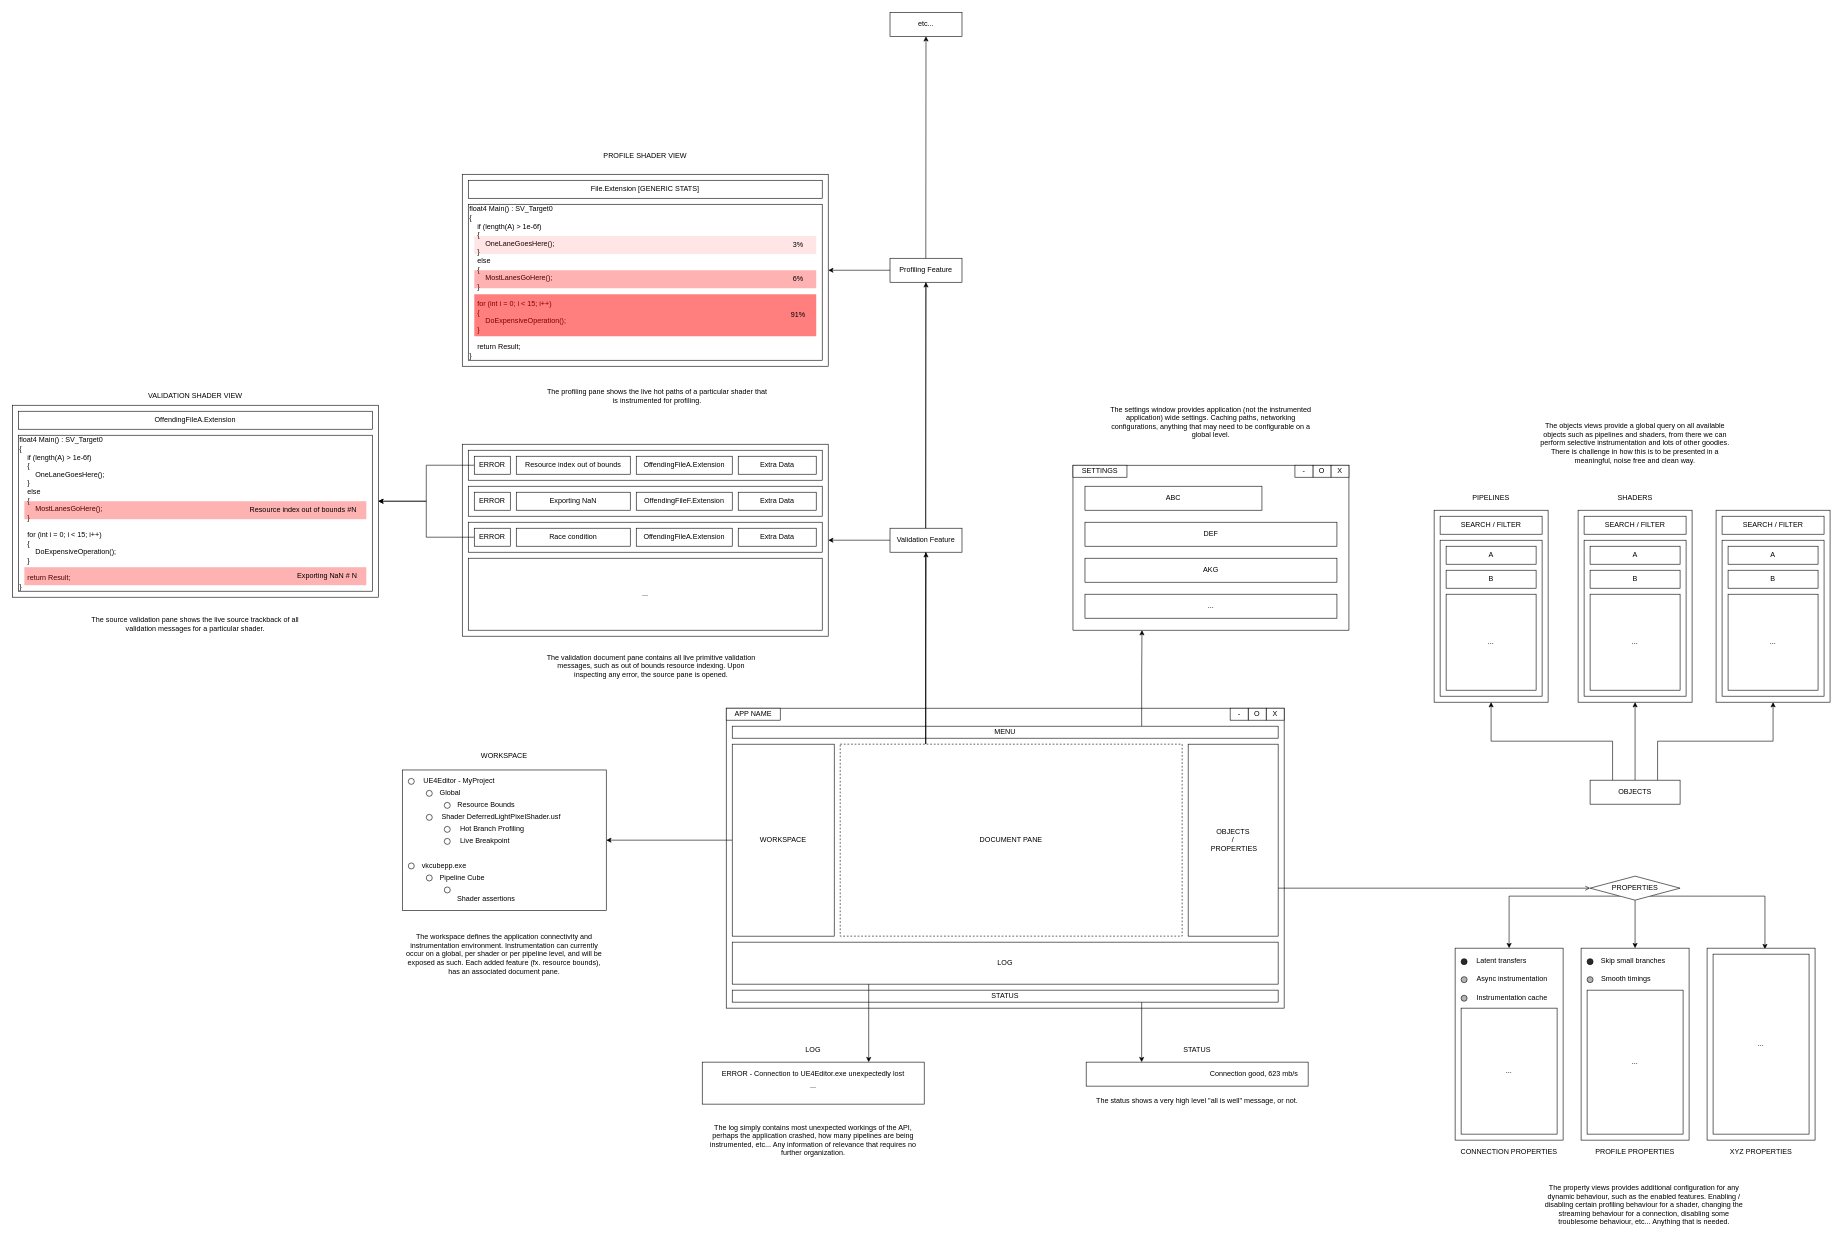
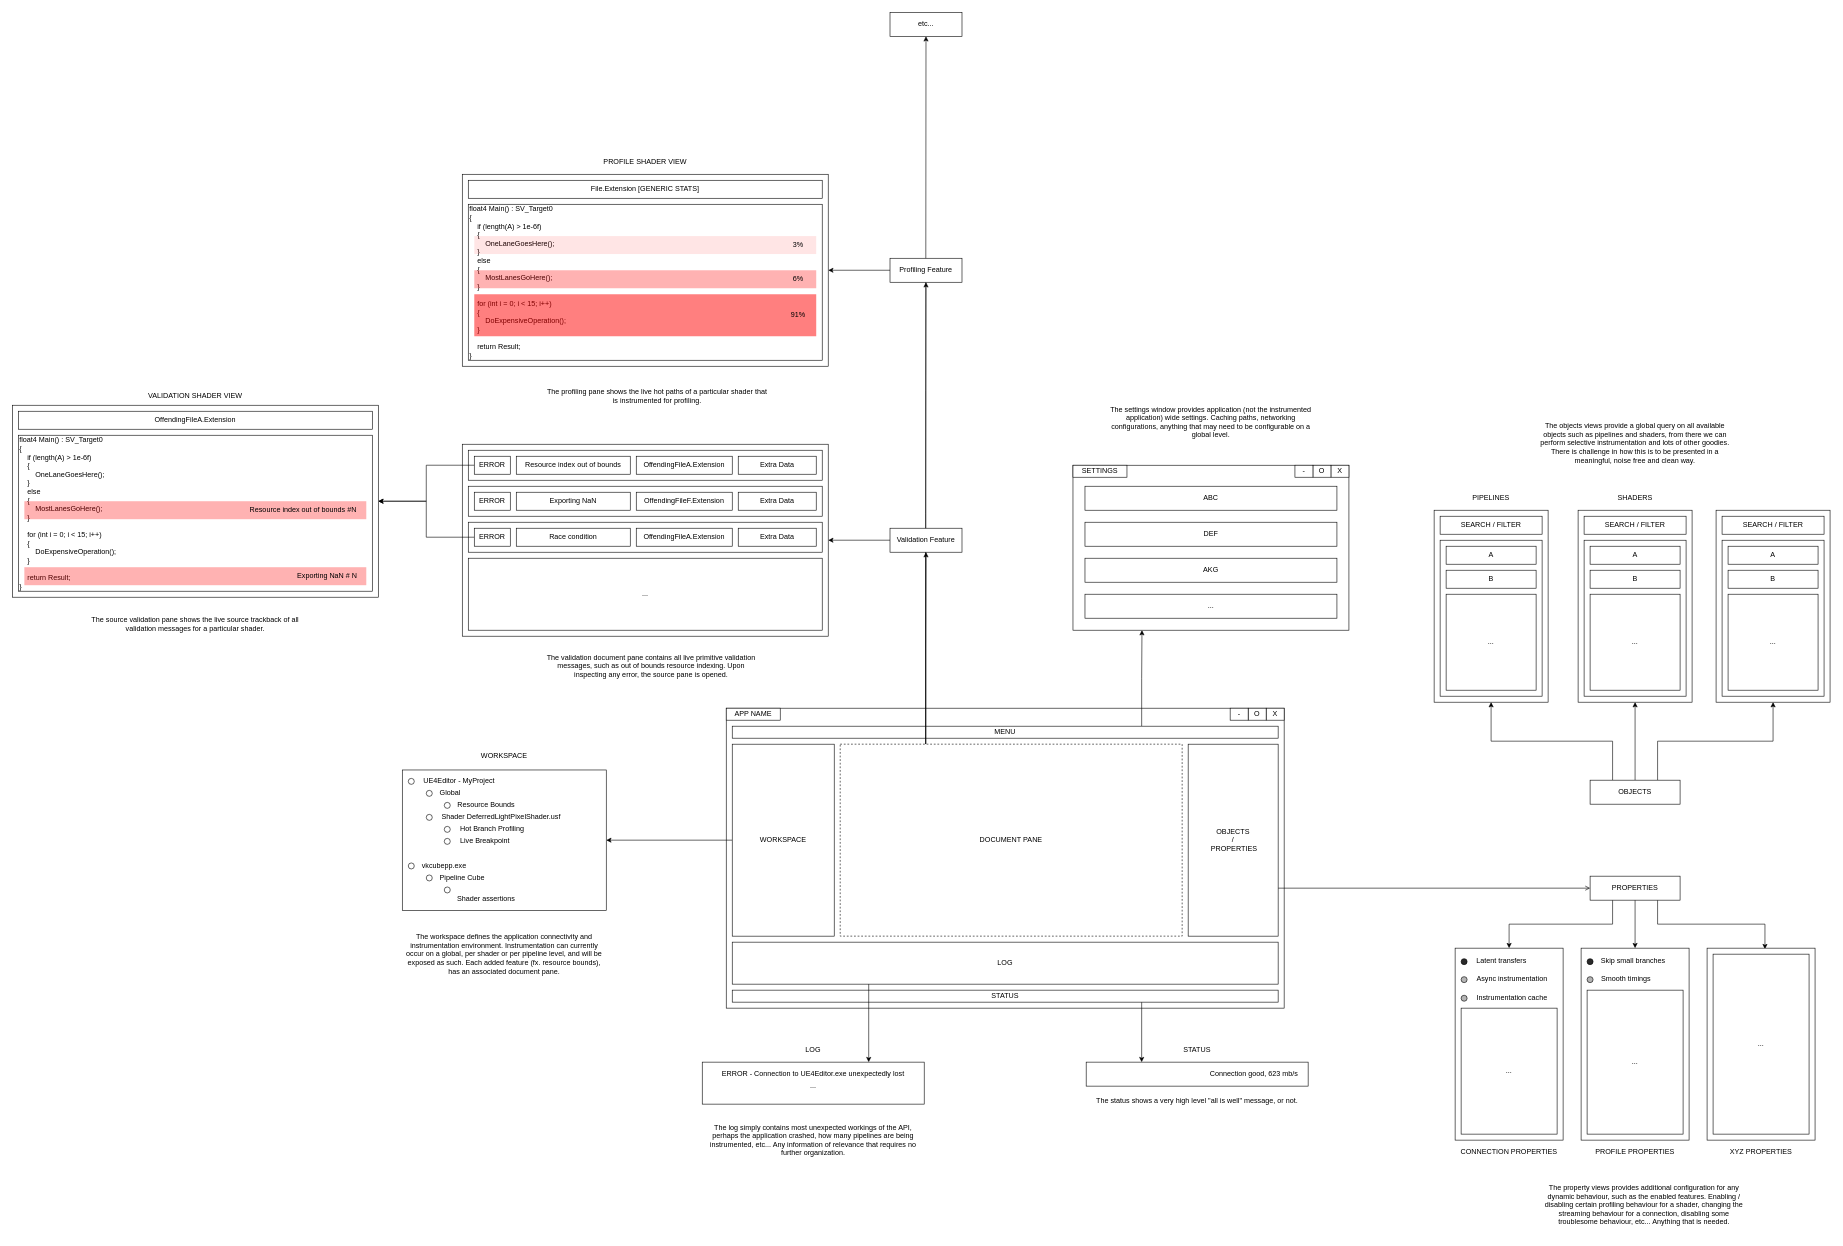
- <mxCell id="96" value="PROFILE SHADER VIEW" style="text;html=1;strokeColor=none;fillColor=none;align=center;verticalAlign=middle;whiteSpace=wrap;rounded=0;opacity=10;" vertex="1" parent="1"><mxGeometry x="770" y="250" width="610" height="20" as="geometry" /></mxCell>
+ <mxCell id="96" value="PROFILE SHADER VIEW" style="text;html=1;strokeColor=none;fillColor=none;align=center;verticalAlign=middle;whiteSpace=wrap;rounded=0;opacity=10;" vertex="1" parent="1"><mxGeometry x="770" y="260" width="610" height="20" as="geometry" /></mxCell>
- <mxCell id="149" value="ABC" style="rounded=0;whiteSpace=wrap;html=1;align=center;" vertex="1" parent="1"><mxGeometry x="1808" y="810" width="295" height="40" as="geometry" /></mxCell>
+ <mxCell id="149" value="ABC" style="rounded=0;whiteSpace=wrap;html=1;align=center;" vertex="1" parent="1"><mxGeometry x="1808" y="810" width="420" height="40" as="geometry" /></mxCell>
- <mxCell id="123" value="PROPERTIES" style="rhombus;whiteSpace=wrap;html=1;" vertex="1" parent="1"><mxGeometry x="2650" y="1460" width="150" height="40" as="geometry" /></mxCell>
+ <mxCell id="123" value="PROPERTIES" style="rounded=0;whiteSpace=wrap;html=1;" vertex="1" parent="1"><mxGeometry x="2650" y="1460" width="150" height="40" as="geometry" /></mxCell>
